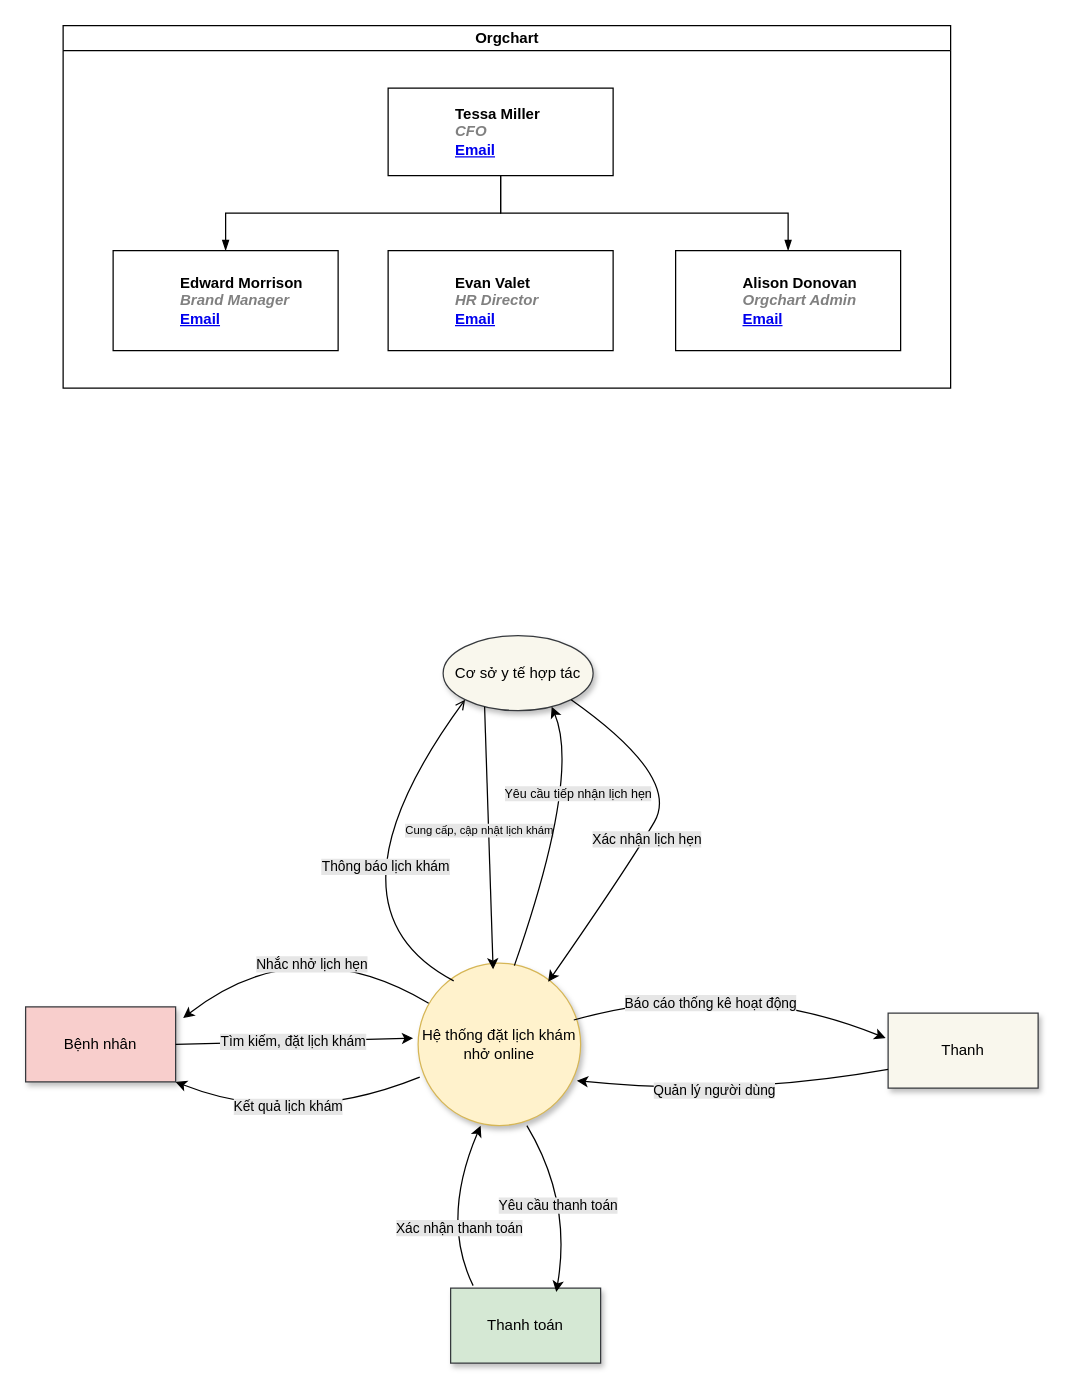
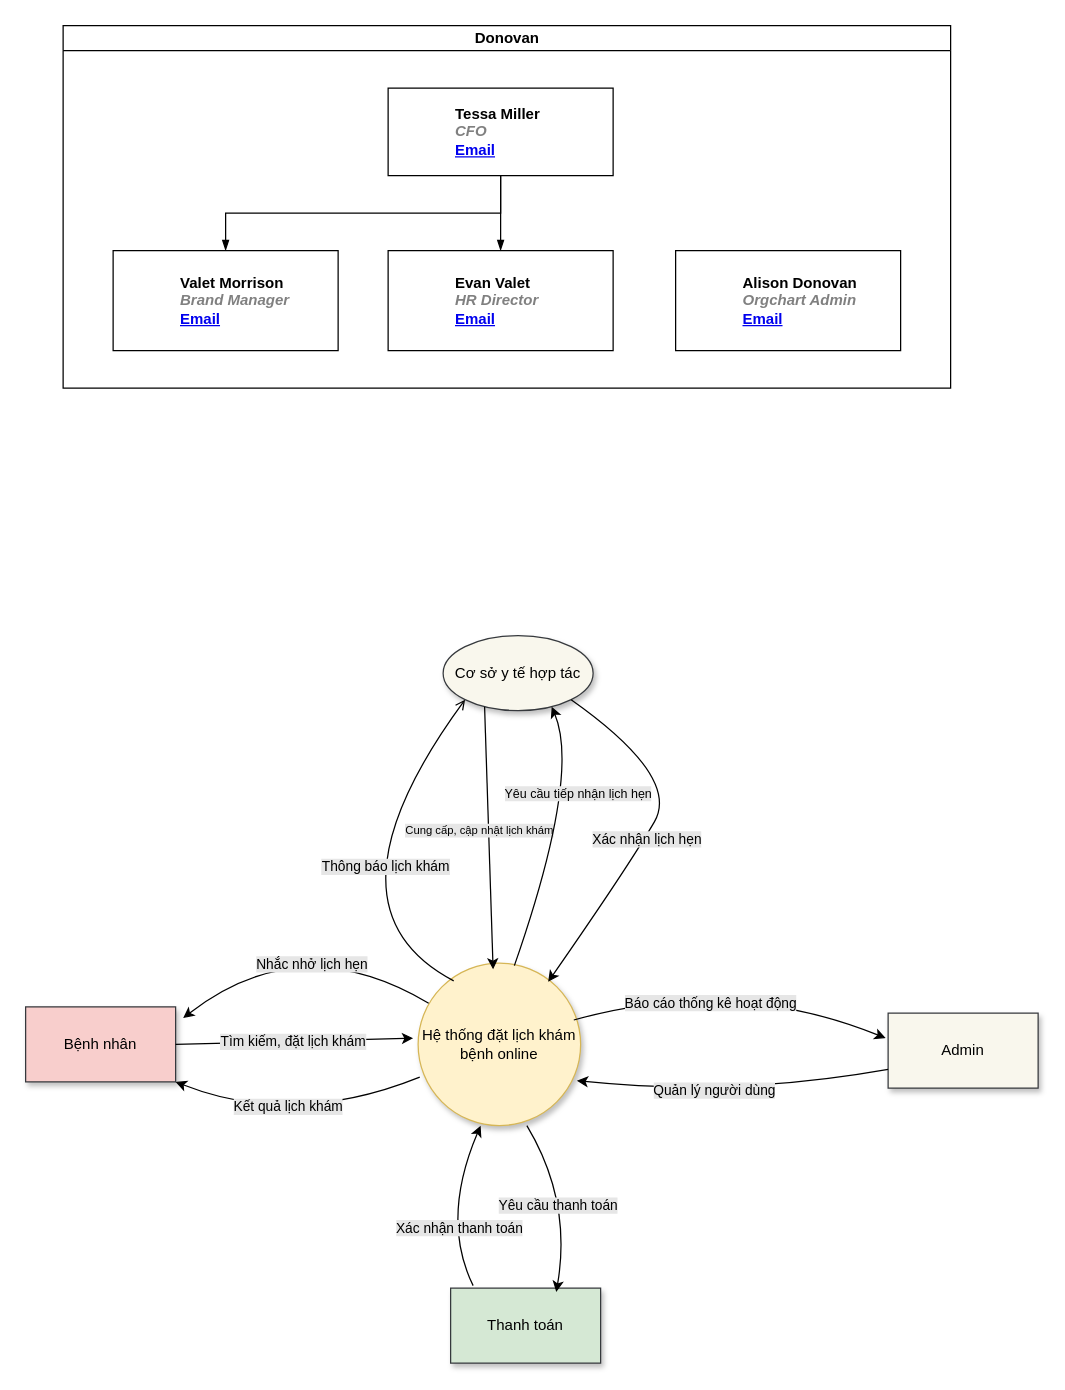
- <mxCell id="2" value="Orgchart" style="swimlane;html=1;startSize=20;horizontal=1;containerType=tree;glass=0;" parent="1" vertex="1"><mxGeometry x="50" y="20" width="710" height="290" as="geometry" /></mxCell>
+ <mxCell id="2" value="Donovan" style="swimlane;html=1;startSize=20;horizontal=1;containerType=tree;glass=0;" parent="1" vertex="1"><mxGeometry x="50" y="20" width="710" height="290" as="geometry" /></mxCell>
- <mxCell id="7" value="" style="endArrow=blockThin;endFill=1;fontSize=11;edgeStyle=elbowEdgeStyle;elbow=vertical;rounded=0;" parent="2" source="3" target="8" edge="1"><mxGeometry relative="1" as="geometry" /></mxCell>
+ <mxCell id="7" value="" style="endArrow=blockThin;endFill=1;fontSize=11;edgeStyle=elbowEdgeStyle;elbow=vertical;rounded=0;" parent="2" source="3" target="6" edge="1"><mxGeometry relative="1" as="geometry" /></mxCell>
- <mxCell id="5" value="Edward Morrison&lt;br&gt;&lt;i style=&quot;color: gray&quot;&gt;Brand Manager&lt;/i&gt;&lt;br&gt;&lt;a href=&quot;mailto:me@example.com&quot;&gt;Email&lt;/a&gt;" style="label;image=https://cdn3.iconfinder.com/data/icons/user-avatars-1/512/users-10-3-128.png;whiteSpace=wrap;html=1;rounded=0;glass=0;treeFolding=1;treeMoving=1;" parent="2" vertex="1"><mxGeometry x="40" y="180" width="180" height="80" as="geometry" /></mxCell>
+ <mxCell id="5" value="Valet Morrison&lt;br&gt;&lt;i style=&quot;color: gray&quot;&gt;Brand Manager&lt;/i&gt;&lt;br&gt;&lt;a href=&quot;mailto:me@example.com&quot;&gt;Email&lt;/a&gt;" style="label;image=https://cdn3.iconfinder.com/data/icons/user-avatars-1/512/users-10-3-128.png;whiteSpace=wrap;html=1;rounded=0;glass=0;treeFolding=1;treeMoving=1;" parent="2" vertex="1"><mxGeometry x="40" y="180" width="180" height="80" as="geometry" /></mxCell>
- <mxCell id="9" value="Hệ thống đặt lịch khám nhở online" style="ellipse;whiteSpace=wrap;html=1;aspect=fixed;fillColor=#fff2cc;strokeColor=#d6b656;shadow=1;" vertex="1" parent="1"><mxGeometry x="334" y="770" width="130" height="130" as="geometry" /></mxCell>
+ <mxCell id="9" value="Hệ thống đặt lịch khám bệnh online" style="ellipse;whiteSpace=wrap;html=1;aspect=fixed;fillColor=#fff2cc;strokeColor=#d6b656;shadow=1;" vertex="1" parent="1"><mxGeometry x="334" y="770" width="130" height="130" as="geometry" /></mxCell>
- <mxCell id="11" value="Thanh" style="rounded=0;whiteSpace=wrap;html=1;fillColor=#f9f7ed;strokeColor=#36393d;shadow=1;" vertex="1" parent="1"><mxGeometry x="710" y="810" width="120" height="60" as="geometry" /></mxCell>
+ <mxCell id="11" value="Admin" style="rounded=0;whiteSpace=wrap;html=1;fillColor=#f9f7ed;strokeColor=#36393d;shadow=1;" vertex="1" parent="1"><mxGeometry x="710" y="810" width="120" height="60" as="geometry" /></mxCell>
